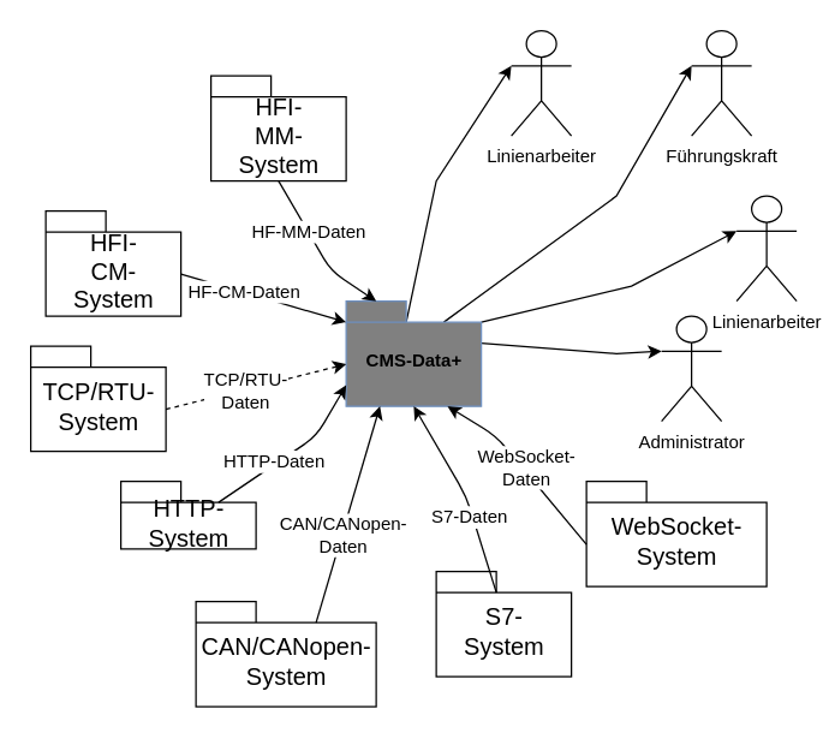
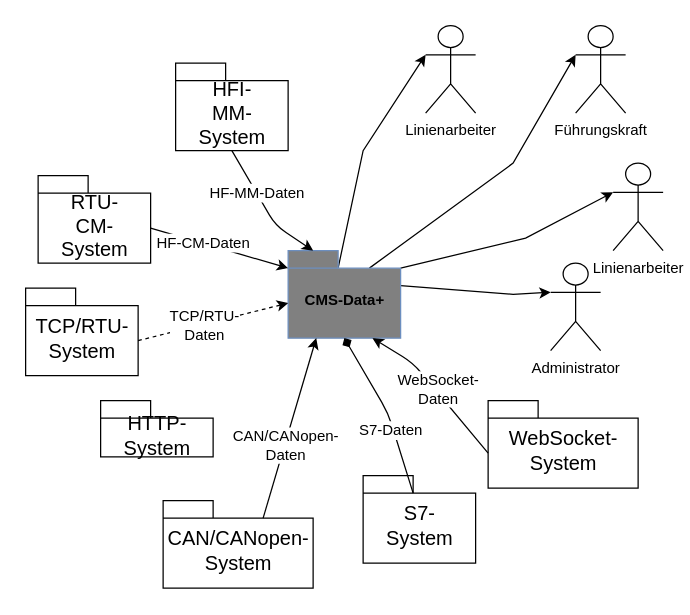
- <mxCell id="8" value="&lt;div&gt;&lt;span style=&quot;font-size: 12pt ; font-family: &amp;#34;arial&amp;#34; ; color: #000000 ; background-color: transparent ; font-weight: 400 ; font-style: normal ; font-variant: normal ; text-decoration: none ; vertical-align: baseline ; white-space: pre ; white-space: pre-wrap&quot; id=&quot;docs-internal-guid-ba36a42b-7fff-0b3a-7c3d-b85add60c474&quot;&gt;&lt;span style=&quot;font-size: 12pt ; font-family: &amp;#34;arial&amp;#34; ; color: #000000 ; background-color: transparent ; font-weight: 400 ; font-style: normal ; font-variant: normal ; text-decoration: none ; vertical-align: baseline ; white-space: pre ; white-space: pre-wrap&quot; id=&quot;docs-internal-guid-3551c708-7fff-bdae-8212-c97b4d2a6527&quot;&gt;HFI-CM&lt;/span&gt;-&lt;/span&gt;&lt;/div&gt;&lt;div&gt;&lt;span style=&quot;font-size: 12pt ; font-family: &amp;#34;arial&amp;#34; ; color: #000000 ; background-color: transparent ; font-weight: 400 ; font-style: normal ; font-variant: normal ; text-decoration: none ; vertical-align: baseline ; white-space: pre ; white-space: pre-wrap&quot; id=&quot;docs-internal-guid-ba36a42b-7fff-0b3a-7c3d-b85add60c474&quot;&gt;System&lt;/span&gt;&lt;/div&gt;" style="shape=folder;fontStyle=1;spacingTop=10;tabWidth=40;tabHeight=14;tabPosition=left;html=1;" vertex="1" parent="1"><mxGeometry x="30" y="140" width="90" height="70" as="geometry" /></mxCell>
+ <mxCell id="8" value="&lt;div&gt;&lt;span style=&quot;font-size: 12pt ; font-family: &amp;#34;arial&amp;#34; ; color: #000000 ; background-color: transparent ; font-weight: 400 ; font-style: normal ; font-variant: normal ; text-decoration: none ; vertical-align: baseline ; white-space: pre ; white-space: pre-wrap&quot; id=&quot;docs-internal-guid-ba36a42b-7fff-0b3a-7c3d-b85add60c474&quot;&gt;&lt;span style=&quot;font-size: 12pt ; font-family: &amp;#34;arial&amp;#34; ; color: #000000 ; background-color: transparent ; font-weight: 400 ; font-style: normal ; font-variant: normal ; text-decoration: none ; vertical-align: baseline ; white-space: pre ; white-space: pre-wrap&quot; id=&quot;docs-internal-guid-3551c708-7fff-bdae-8212-c97b4d2a6527&quot;&gt;RTU-CM&lt;/span&gt;-&lt;/span&gt;&lt;/div&gt;&lt;div&gt;&lt;span style=&quot;font-size: 12pt ; font-family: &amp;#34;arial&amp;#34; ; color: #000000 ; background-color: transparent ; font-weight: 400 ; font-style: normal ; font-variant: normal ; text-decoration: none ; vertical-align: baseline ; white-space: pre ; white-space: pre-wrap&quot; id=&quot;docs-internal-guid-ba36a42b-7fff-0b3a-7c3d-b85add60c474&quot;&gt;System&lt;/span&gt;&lt;/div&gt;" style="shape=folder;fontStyle=1;spacingTop=10;tabWidth=40;tabHeight=14;tabPosition=left;html=1;" vertex="1" parent="1"><mxGeometry x="30" y="140" width="90" height="70" as="geometry" /></mxCell>
- <mxCell id="21" value="" style="endArrow=classic;html=1;entryX=0.5;entryY=1;entryDx=0;entryDy=0;entryPerimeter=0;exitX=0;exitY=0;exitDx=40;exitDy=14;exitPerimeter=0;" edge="1" parent="1" source="12" target="7"><mxGeometry width="50" height="50" relative="1" as="geometry"><mxPoint x="220" y="424" as="sourcePoint" /><mxPoint x="262.5" y="280" as="targetPoint" /><Array as="points"><mxPoint x="310" y="330" /></Array></mxGeometry></mxCell>
+ <mxCell id="21" value="" style="endArrow=diamond;html=1;entryX=0.5;entryY=1;entryDx=0;entryDy=0;entryPerimeter=0;exitX=0;exitY=0;exitDx=40;exitDy=14;exitPerimeter=0;" edge="1" parent="1" source="12" target="7"><mxGeometry width="50" height="50" relative="1" as="geometry"><mxPoint x="220" y="424" as="sourcePoint" /><mxPoint x="262.5" y="280" as="targetPoint" /><Array as="points"><mxPoint x="310" y="330" /></Array></mxGeometry></mxCell>
- <mxCell id="17" value="" style="endArrow=classic;html=1;entryX=0;entryY=0;entryDx=0;entryDy=56;entryPerimeter=0;exitX=0;exitY=0;exitDx=65;exitDy=14;exitPerimeter=0;" edge="1" parent="1" source="13" target="7"><mxGeometry width="50" height="50" relative="1" as="geometry"><mxPoint x="80" y="282" as="sourcePoint" /><mxPoint x="240" y="252" as="targetPoint" /><Array as="points"><mxPoint x="210" y="290" /></Array></mxGeometry></mxCell>
- <mxCell id="18" value="HTTP-Daten" style="text;html=1;align=center;verticalAlign=middle;resizable=0;points=[];labelBackgroundColor=#ffffff;" vertex="1" connectable="0" parent="17"><mxGeometry x="-0.229" y="3" relative="1" as="geometry"><mxPoint x="1" as="offset" /></mxGeometry></mxCell>
